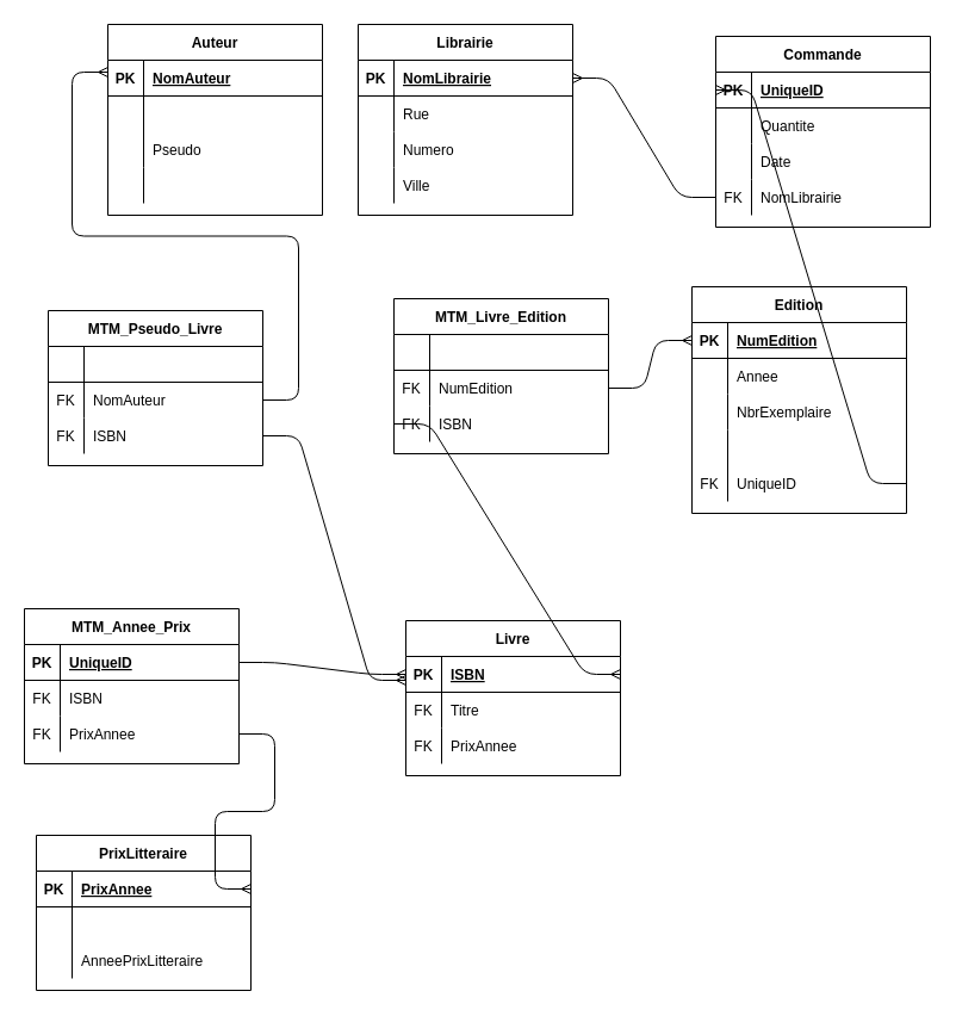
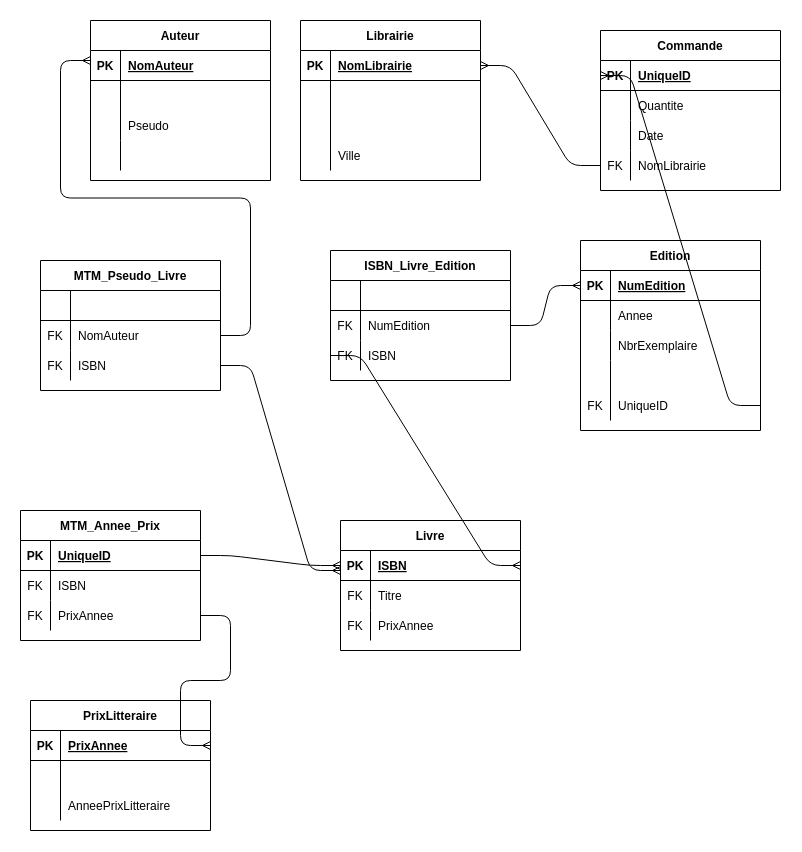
- <mxCell id="46" value="Rue" style="shape=partialRectangle;connectable=0;fillColor=none;top=0;left=0;bottom=0;right=0;align=left;spacingLeft=6;overflow=hidden;" parent="44" vertex="1"><mxGeometry x="30" width="150" height="30" as="geometry" /></mxCell>
- <mxCell id="49" value="Numero" style="shape=partialRectangle;connectable=0;fillColor=none;top=0;left=0;bottom=0;right=0;align=left;spacingLeft=6;overflow=hidden;" parent="47" vertex="1"><mxGeometry x="30" width="150" height="30" as="geometry" /></mxCell>
- <mxCell id="78" value="MTM_Livre_Edition" style="shape=table;startSize=30;container=1;collapsible=1;childLayout=tableLayout;fixedRows=1;rowLines=0;fontStyle=1;align=center;resizeLast=1;" parent="1" vertex="1"><mxGeometry x="330" y="250" width="180" height="130" as="geometry" /></mxCell>
+ <mxCell id="78" value="ISBN_Livre_Edition" style="shape=table;startSize=30;container=1;collapsible=1;childLayout=tableLayout;fixedRows=1;rowLines=0;fontStyle=1;align=center;resizeLast=1;" parent="1" vertex="1"><mxGeometry x="330" y="250" width="180" height="130" as="geometry" /></mxCell>
